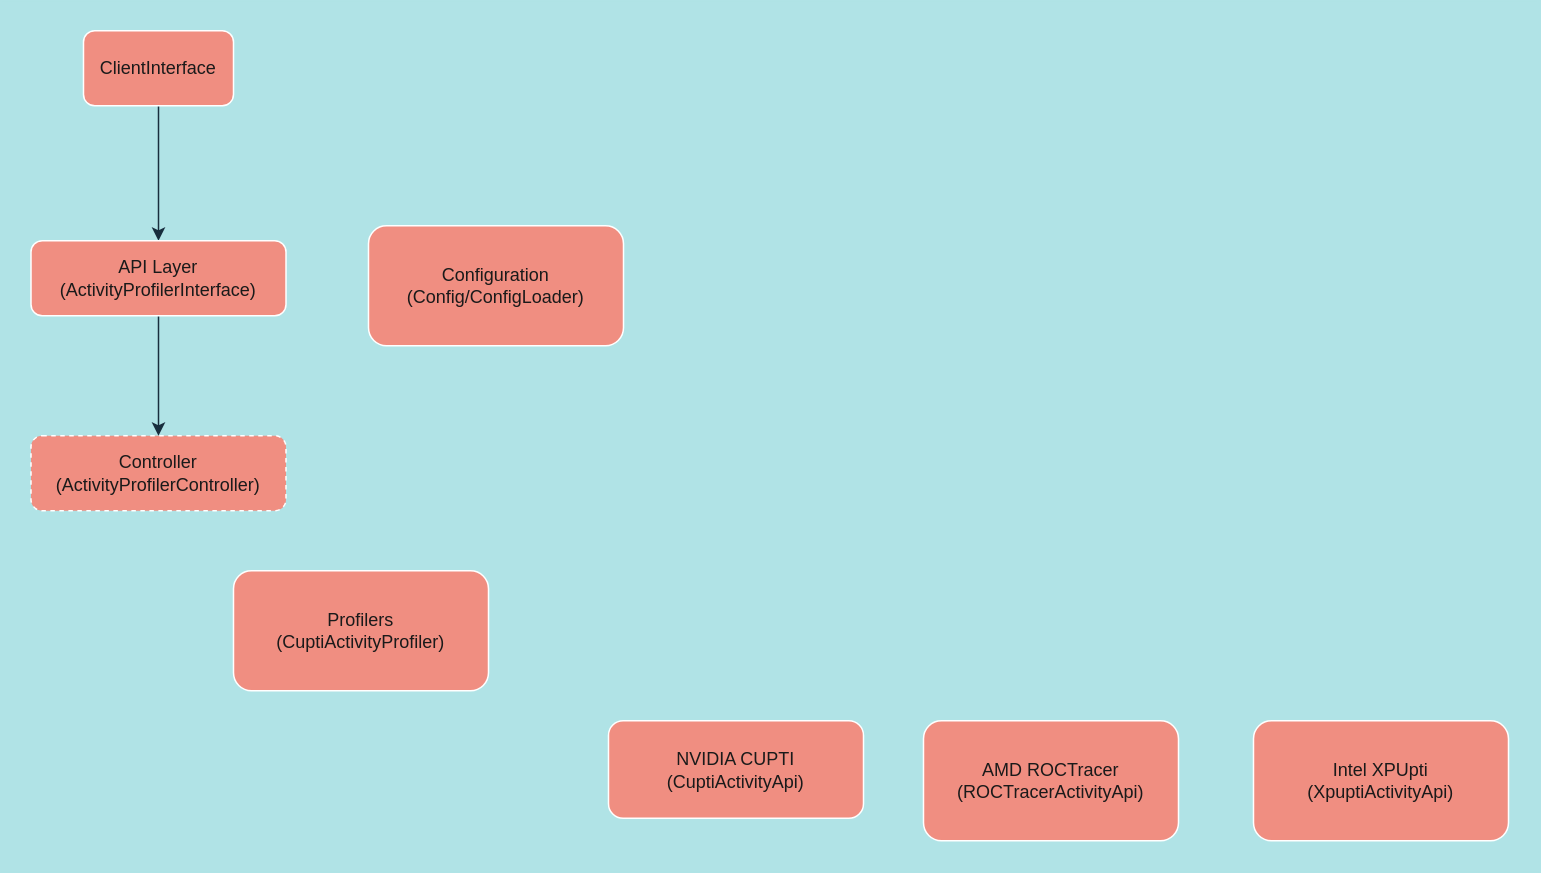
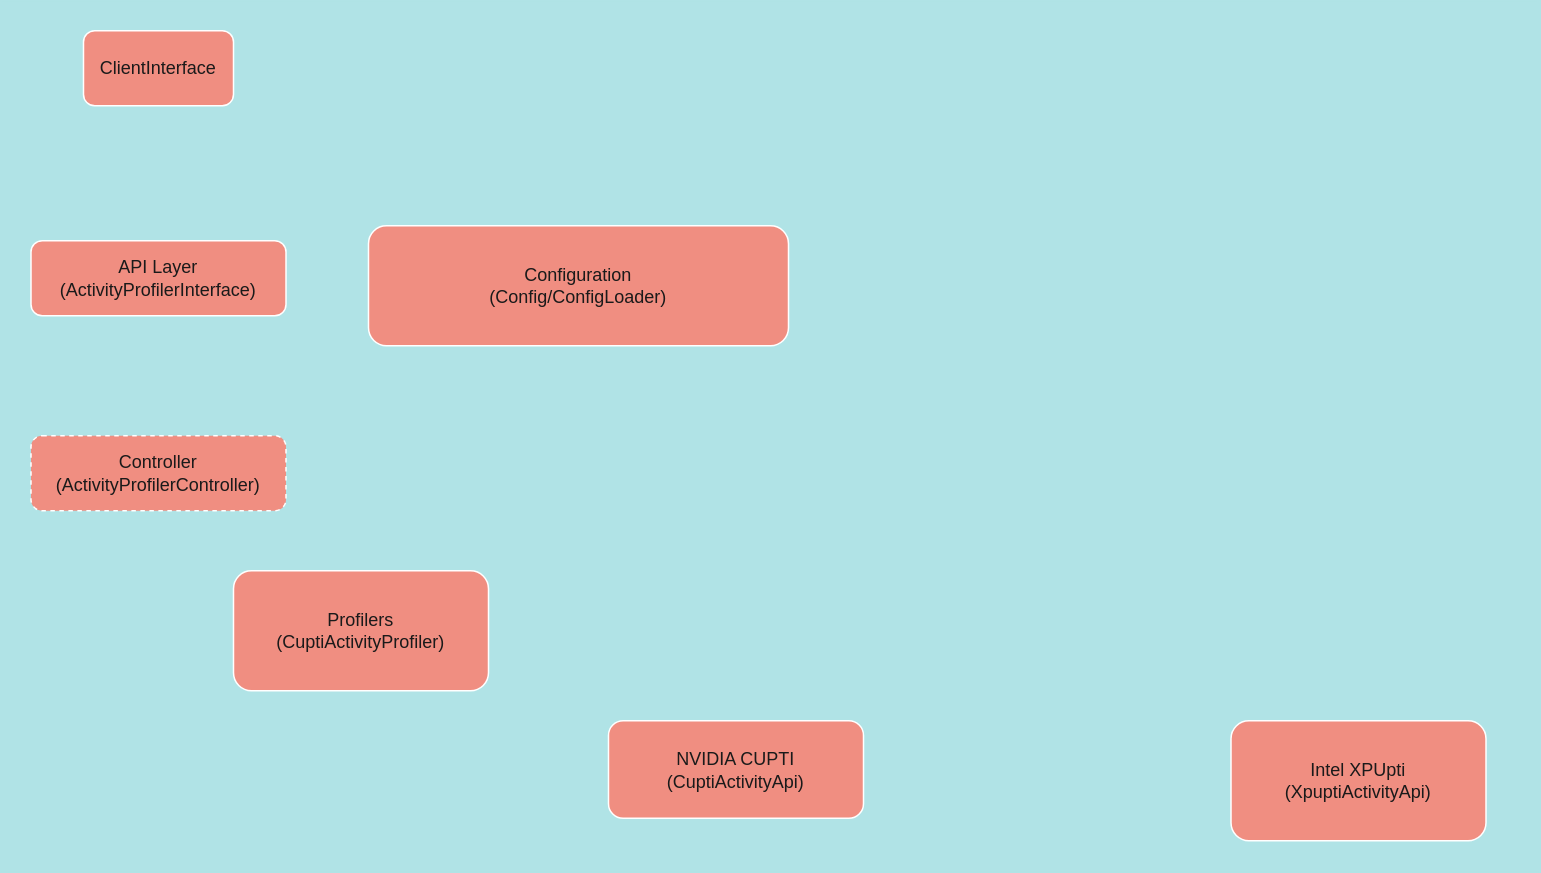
- <mxCell id="2" value="" style="edgeStyle=orthogonalEdgeStyle;rounded=0;orthogonalLoop=1;jettySize=auto;html=1;strokeColor=#182E3E;fontColor=#1A1A1A;" edge="1" parent="1" source="3" target="5"><mxGeometry relative="1" as="geometry" /></mxCell>
- <mxCell id="7" value="Configuration&lt;br&gt;(Config/ConfigLoader)" style="rounded=1;whiteSpace=wrap;html=1;fillColor=#F08E81;strokeColor=#FFFFFF;fontColor=#1A1A1A;" vertex="1" parent="1"><mxGeometry x="245" y="150" width="170" height="80" as="geometry" /></mxCell>
+ <mxCell id="7" value="Configuration&lt;br&gt;(Config/ConfigLoader)" style="rounded=1;whiteSpace=wrap;html=1;fillColor=#F08E81;strokeColor=#FFFFFF;fontColor=#1A1A1A;" vertex="1" parent="1"><mxGeometry x="245" y="150" width="280" height="80" as="geometry" /></mxCell>
- <mxCell id="4" value="" style="edgeStyle=orthogonalEdgeStyle;rounded=0;orthogonalLoop=1;jettySize=auto;html=1;strokeColor=#182E3E;fontColor=#1A1A1A;" edge="1" parent="1" source="5" target="6"><mxGeometry relative="1" as="geometry" /></mxCell>
- <mxCell id="10" value="AMD ROCTracer&lt;br&gt;(ROCTracerActivityApi)" style="rounded=1;whiteSpace=wrap;html=1;fillColor=#F08E81;strokeColor=#FFFFFF;fontColor=#1A1A1A;" vertex="1" parent="1"><mxGeometry x="615" y="480" width="170" height="80" as="geometry" /></mxCell>
- <mxCell id="11" value="Intel XPUpti&lt;br&gt;(XpuptiActivityApi)" style="rounded=1;whiteSpace=wrap;html=1;fillColor=#F08E81;strokeColor=#FFFFFF;fontColor=#1A1A1A;" vertex="1" parent="1"><mxGeometry x="835" y="480" width="170" height="80" as="geometry" /></mxCell>
+ <mxCell id="11" value="Intel XPUpti&lt;br&gt;(XpuptiActivityApi)" style="rounded=1;whiteSpace=wrap;html=1;fillColor=#F08E81;strokeColor=#FFFFFF;fontColor=#1A1A1A;" vertex="1" parent="1"><mxGeometry x="820" y="480" width="170" height="80" as="geometry" /></mxCell>
